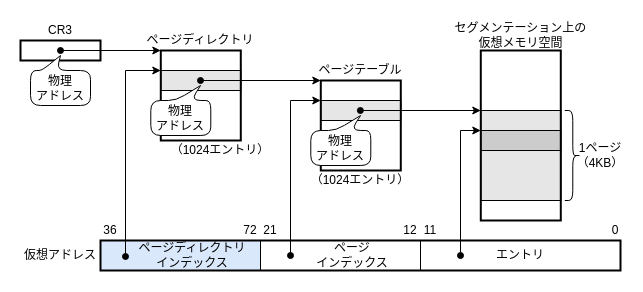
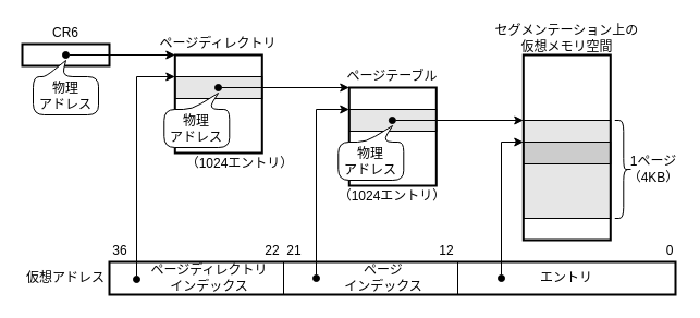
- <mxCell id="13" value="CR3" style="text;html=1;strokeColor=none;fillColor=none;align=center;verticalAlign=middle;whiteSpace=wrap;rounded=0;" parent="1" vertex="1"><mxGeometry x="20" y="20" width="80" height="20" as="geometry" /></mxCell>
+ <mxCell id="13" value="CR6" style="text;html=1;strokeColor=none;fillColor=none;align=center;verticalAlign=middle;whiteSpace=wrap;rounded=0;" parent="1" vertex="1"><mxGeometry x="20" y="20" width="80" height="20" as="geometry" /></mxCell>
- <mxCell id="7" value="72" style="text;html=1;strokeColor=none;fillColor=none;align=center;verticalAlign=middle;whiteSpace=wrap;rounded=0;" parent="1" vertex="1"><mxGeometry x="240" y="220" width="20" height="20" as="geometry" /></mxCell>
+ <mxCell id="7" value="22" style="text;html=1;strokeColor=none;fillColor=none;align=center;verticalAlign=middle;whiteSpace=wrap;rounded=0;" parent="1" vertex="1"><mxGeometry x="240" y="220" width="20" height="20" as="geometry" /></mxCell>
- <mxCell id="10" value="11" style="text;html=1;strokeColor=none;fillColor=none;align=center;verticalAlign=middle;whiteSpace=wrap;rounded=0;" parent="1" vertex="1"><mxGeometry x="420" y="220" width="20" height="20" as="geometry" /></mxCell>
- <mxCell id="2" value="　　ページディレクトリ&lt;br&gt;　　インデックス" style="rounded=0;whiteSpace=wrap;html=1;fillColor=#dae8fc;" parent="1" vertex="1"><mxGeometry x="100" y="240" width="160" height="30" as="geometry" /></mxCell>
+ <mxCell id="2" value="　　ページディレクトリ&lt;br&gt;　　インデックス" style="rounded=0;whiteSpace=wrap;html=1;" parent="1" vertex="1"><mxGeometry x="100" y="240" width="160" height="30" as="geometry" /></mxCell>
